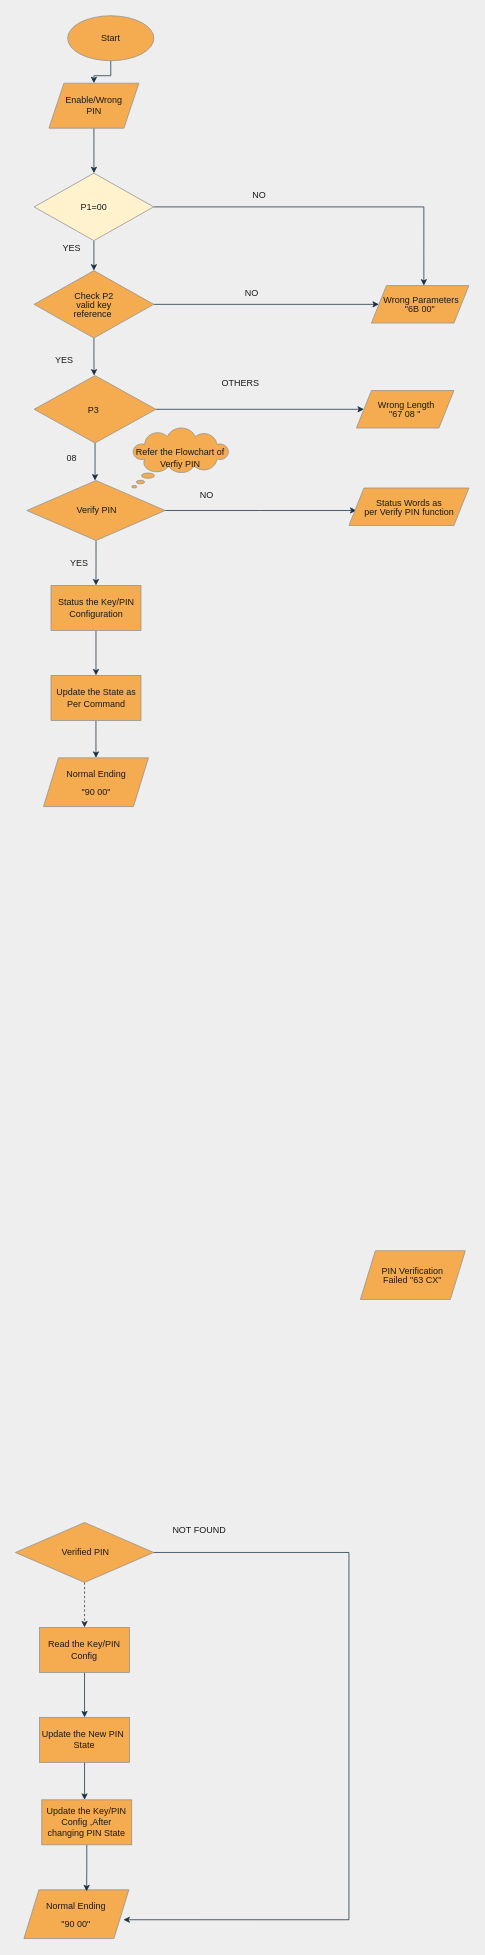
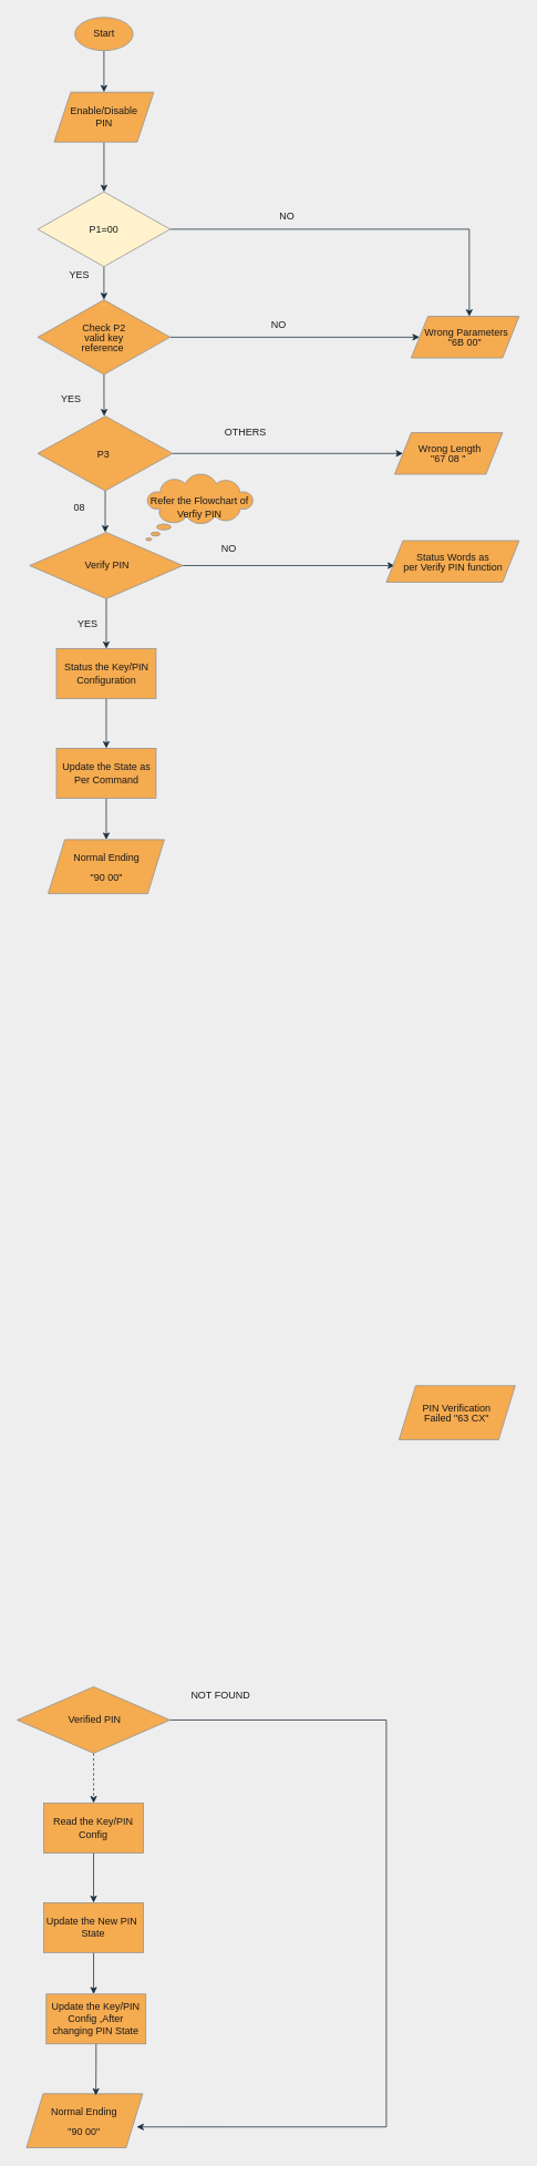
- <mxCell id="3" value="Start" style="ellipse;whiteSpace=wrap;html=1;fillColor=#F5AB50;strokeColor=#909090;fontColor=#1A1A1A;" parent="1" vertex="1"><mxGeometry x="89.76" y="20" width="115" height="60" as="geometry" /></mxCell>
+ <mxCell id="3" value="Start" style="ellipse;whiteSpace=wrap;html=1;fillColor=#F5AB50;strokeColor=#909090;fontColor=#1A1A1A;" parent="1" vertex="1"><mxGeometry x="89.76" y="20" width="70" height="40" as="geometry" /></mxCell>
- <mxCell id="18" value="Enable/Wrong &lt;br&gt;PIN" style="shape=parallelogram;perimeter=parallelogramPerimeter;whiteSpace=wrap;html=1;fixedSize=1;fillColor=#F5AB50;strokeColor=#909090;fontColor=#1A1A1A;" parent="1" vertex="1"><mxGeometry x="64.76" y="110" width="120" height="60" as="geometry" /></mxCell>
+ <mxCell id="18" value="Enable/Disable &lt;br&gt;PIN" style="shape=parallelogram;perimeter=parallelogramPerimeter;whiteSpace=wrap;html=1;fixedSize=1;fillColor=#F5AB50;strokeColor=#909090;fontColor=#1A1A1A;" parent="1" vertex="1"><mxGeometry x="64.76" y="110" width="120" height="60" as="geometry" /></mxCell>
- <mxCell id="19" value="OTHERS" style="text;html=1;align=center;verticalAlign=middle;resizable=0;points=[];autosize=1;strokeColor=none;fillColor=none;fontColor=#1A1A1A;" parent="1" vertex="1"><mxGeometry x="285" y="500" width="70" height="20" as="geometry" /></mxCell>
+ <mxCell id="19" value="OTHERS" style="text;html=1;align=center;verticalAlign=middle;resizable=0;points=[];autosize=1;strokeColor=none;fillColor=none;fontColor=#1A1A1A;" parent="1" vertex="1"><mxGeometry x="260" y="510" width="70" height="20" as="geometry" /></mxCell>
